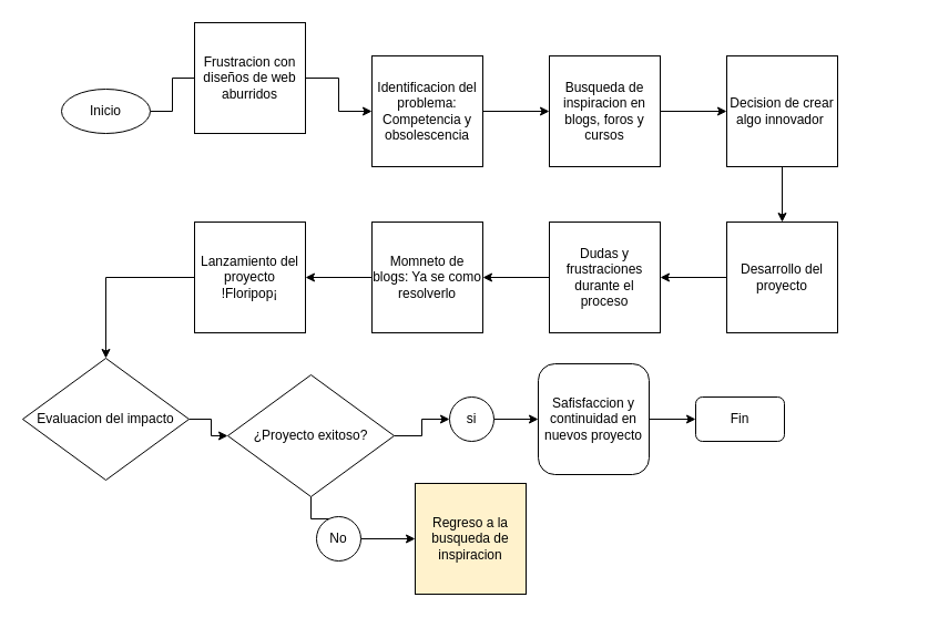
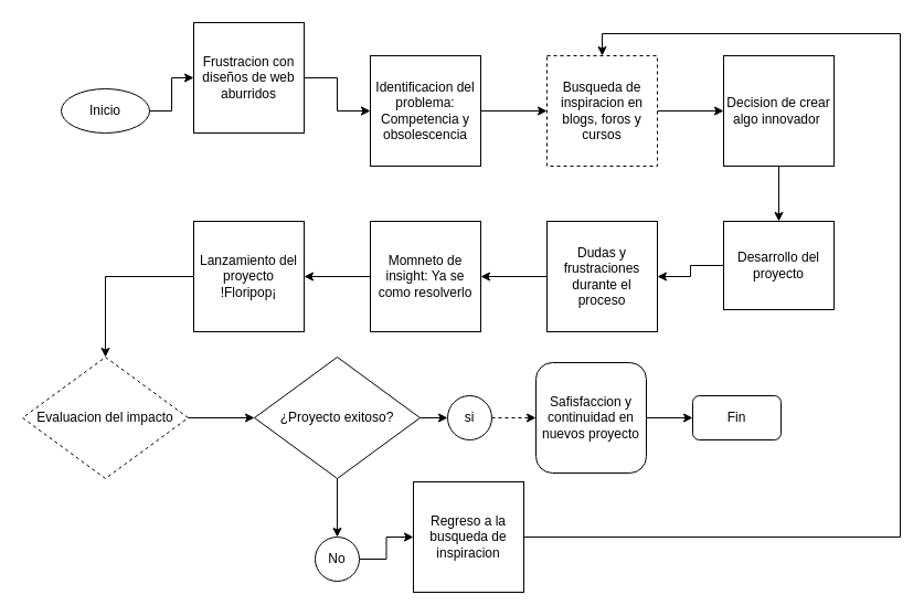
- <mxCell id="2" value="" style="edgeStyle=orthogonalEdgeStyle;rounded=0;orthogonalLoop=1;jettySize=auto;html=1;endArrow=none;" edge="1" parent="1" source="3" target="5"><mxGeometry relative="1" as="geometry" /></mxCell>
+ <mxCell id="2" value="" style="edgeStyle=orthogonalEdgeStyle;rounded=0;orthogonalLoop=1;jettySize=auto;html=1;" edge="1" parent="1" source="3" target="5"><mxGeometry relative="1" as="geometry" /></mxCell>
- <mxCell id="9" value="Busqueda de inspiracion en blogs, foros y cursos" style="whiteSpace=wrap;html=1;aspect=fixed;" vertex="1" parent="1"><mxGeometry x="495" y="50" width="100" height="100" as="geometry" /></mxCell>
+ <mxCell id="9" value="Busqueda de inspiracion en blogs, foros y cursos" style="whiteSpace=wrap;html=1;aspect=fixed;dashed=1;" vertex="1" parent="1"><mxGeometry x="495" y="50" width="100" height="100" as="geometry" /></mxCell>
- <mxCell id="17" value="Momneto de blogs: Ya se como resolverlo" style="whiteSpace=wrap;html=1;aspect=fixed;" vertex="1" parent="1"><mxGeometry x="335" y="200" width="100" height="100" as="geometry" /></mxCell>
+ <mxCell id="17" value="Momneto de insight: Ya se como resolverlo" style="whiteSpace=wrap;html=1;aspect=fixed;" vertex="1" parent="1"><mxGeometry x="335" y="200" width="100" height="100" as="geometry" /></mxCell>
- <mxCell id="13" value="Desarrollo del proyecto" style="whiteSpace=wrap;html=1;aspect=fixed;" vertex="1" parent="1"><mxGeometry x="655" y="200" width="100" height="100" as="geometry" /></mxCell>
+ <mxCell id="13" value="Desarrollo del proyecto" style="whiteSpace=wrap;html=1;aspect=fixed;" vertex="1" parent="1"><mxGeometry x="655" y="200" width="100" height="80" as="geometry" /></mxCell>
+ <mxCell id="33" value="" style="edgeStyle=orthogonalEdgeStyle;rounded=0;orthogonalLoop=1;jettySize=auto;html=1;exitX=1;exitY=0.5;exitDx=0;exitDy=0;entryX=0.5;entryY=0;entryDx=0;entryDy=0;" edge="1" parent="1" source="27" target="9"><mxGeometry relative="1" as="geometry"><mxPoint x="180" y="434" as="sourcePoint" /><mxPoint x="240" y="434" as="targetPoint" /><Array as="points"><mxPoint x="815" y="486" /><mxPoint x="815" y="30" /><mxPoint x="545" y="30" /></Array></mxGeometry></mxCell>
- <mxCell id="21" value="Evaluacion del impacto" style="rhombus;whiteSpace=wrap;html=1;" vertex="1" parent="1"><mxGeometry x="20" y="323" width="150" height="110" as="geometry" /></mxCell>
+ <mxCell id="21" value="Evaluacion del impacto" style="rhombus;whiteSpace=wrap;html=1;dashed=1;" vertex="1" parent="1"><mxGeometry x="20" y="323" width="150" height="110" as="geometry" /></mxCell>
- <mxCell id="28" value="" style="edgeStyle=orthogonalEdgeStyle;rounded=0;orthogonalLoop=1;jettySize=auto;html=1;" edge="1" parent="1" source="29" target="26"><mxGeometry relative="1" as="geometry" /></mxCell>
+ <mxCell id="28" value="" style="edgeStyle=orthogonalEdgeStyle;rounded=0;orthogonalLoop=1;jettySize=auto;html=1;dashed=1;" edge="1" parent="1" source="29" target="26"><mxGeometry relative="1" as="geometry" /></mxCell>
- <mxCell id="24" value="¿Proyecto exitoso?" style="rhombus;whiteSpace=wrap;html=1;" vertex="1" parent="1"><mxGeometry x="205" y="338" width="150" height="110" as="geometry" /></mxCell>
+ <mxCell id="24" value="¿Proyecto exitoso?" style="rhombus;whiteSpace=wrap;html=1;" vertex="1" parent="1"><mxGeometry x="230" y="323" width="150" height="110" as="geometry" /></mxCell>
- <mxCell id="31" value="No" style="ellipse;whiteSpace=wrap;html=1;aspect=fixed;" vertex="1" parent="1"><mxGeometry x="285" y="466" width="40" height="40" as="geometry" /></mxCell>
+ <mxCell id="31" value="No" style="ellipse;whiteSpace=wrap;html=1;aspect=fixed;" vertex="1" parent="1"><mxGeometry x="285" y="486" width="40" height="40" as="geometry" /></mxCell>
- <mxCell id="27" value="Regreso a la busqueda de inspiracion" style="whiteSpace=wrap;html=1;aspect=fixed;fillColor=#fff2cc;" vertex="1" parent="1"><mxGeometry x="374" y="436" width="100" height="100" as="geometry" /></mxCell>
+ <mxCell id="27" value="Regreso a la busqueda de inspiracion" style="whiteSpace=wrap;html=1;aspect=fixed;" vertex="1" parent="1"><mxGeometry x="374" y="436" width="100" height="100" as="geometry" /></mxCell>
